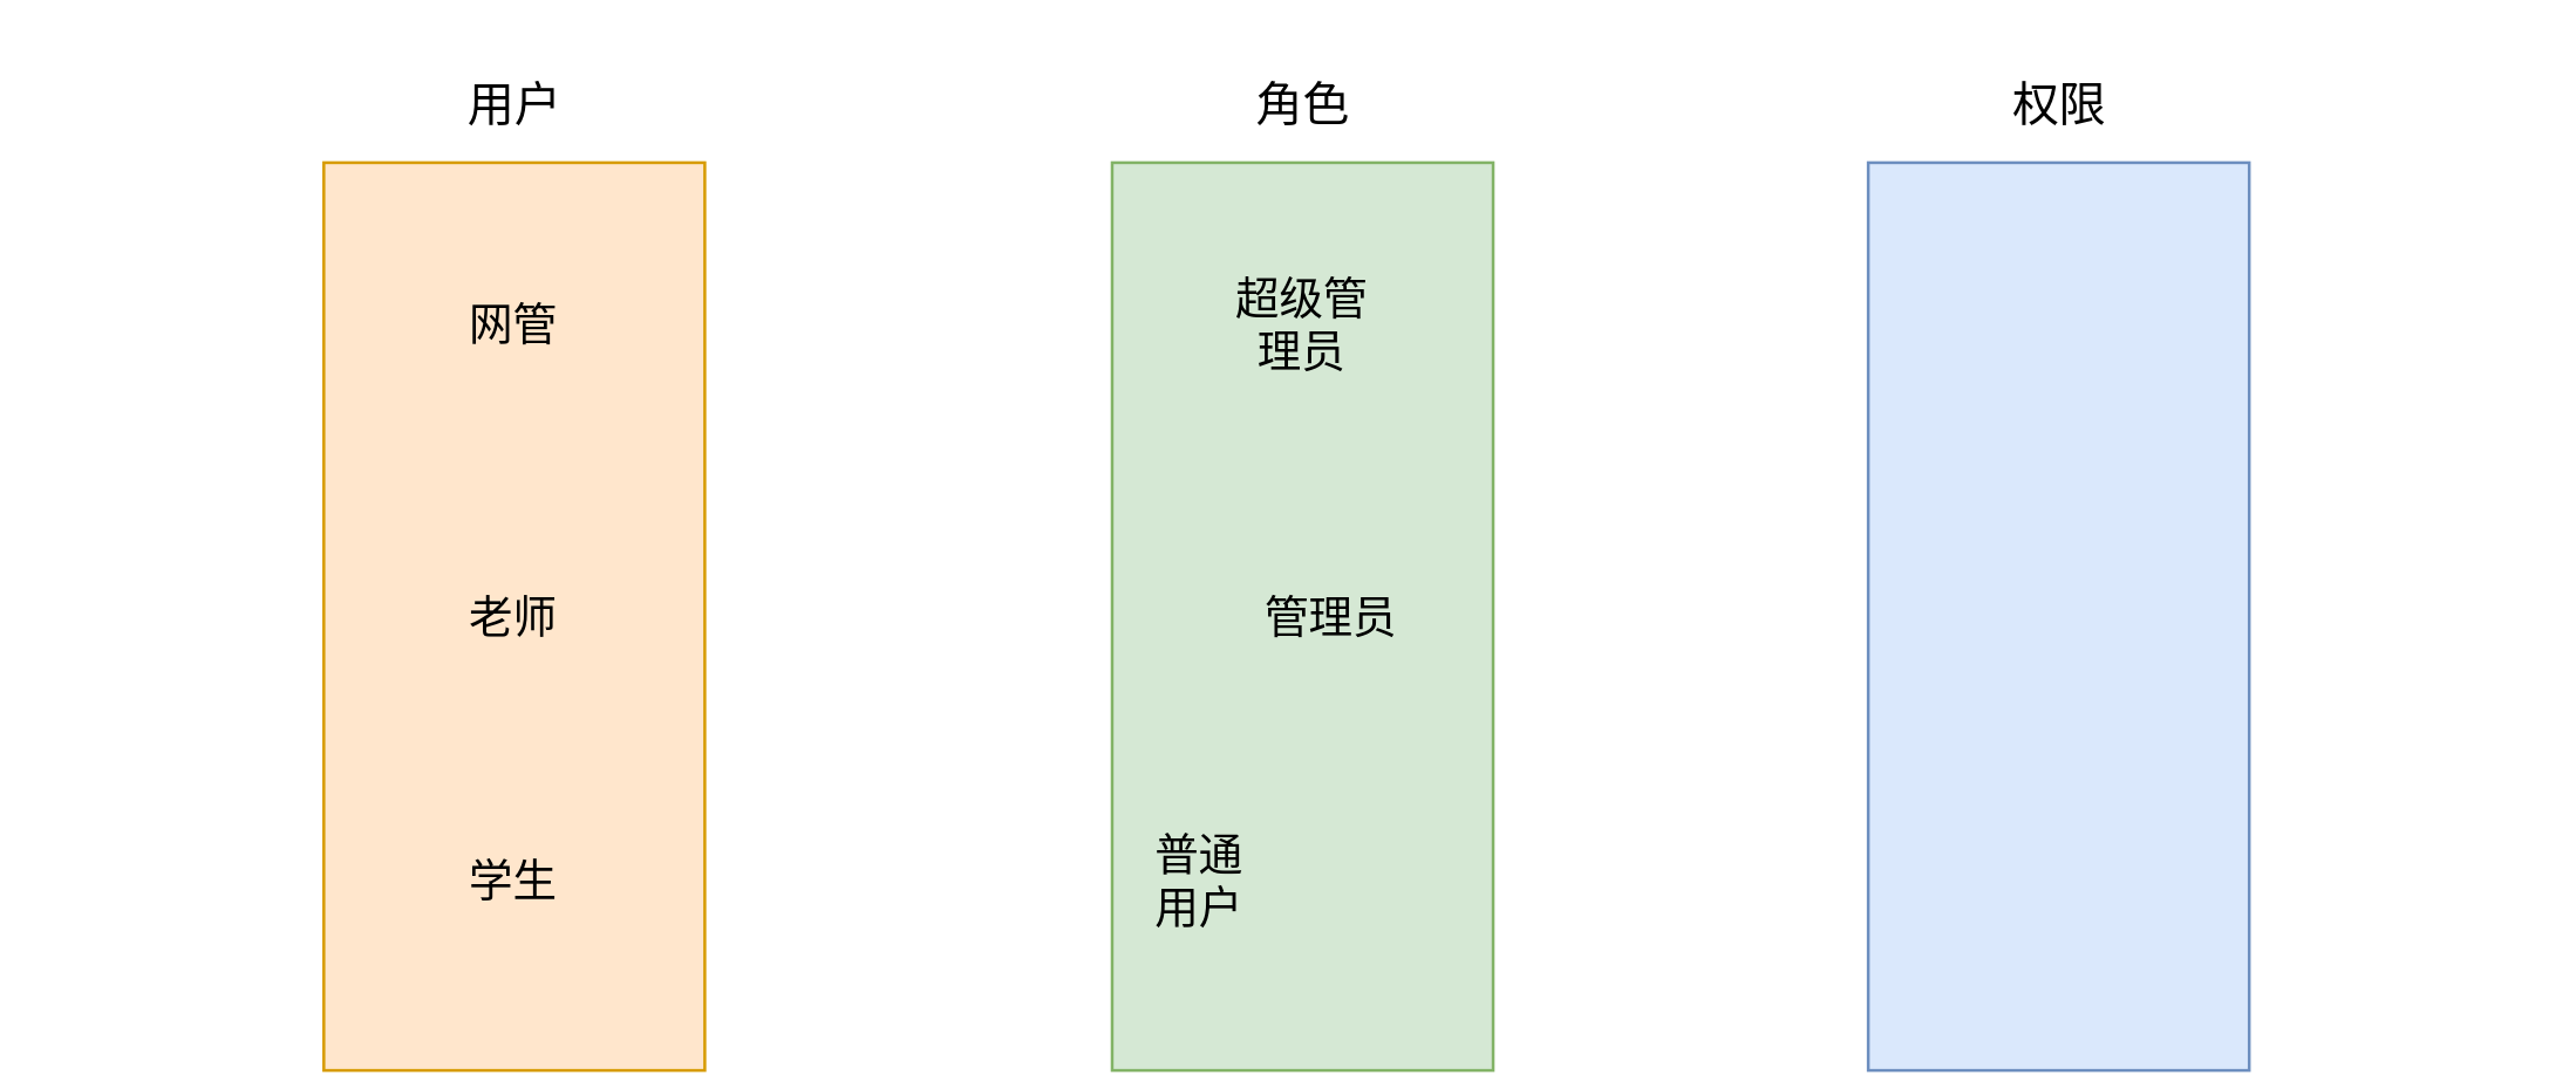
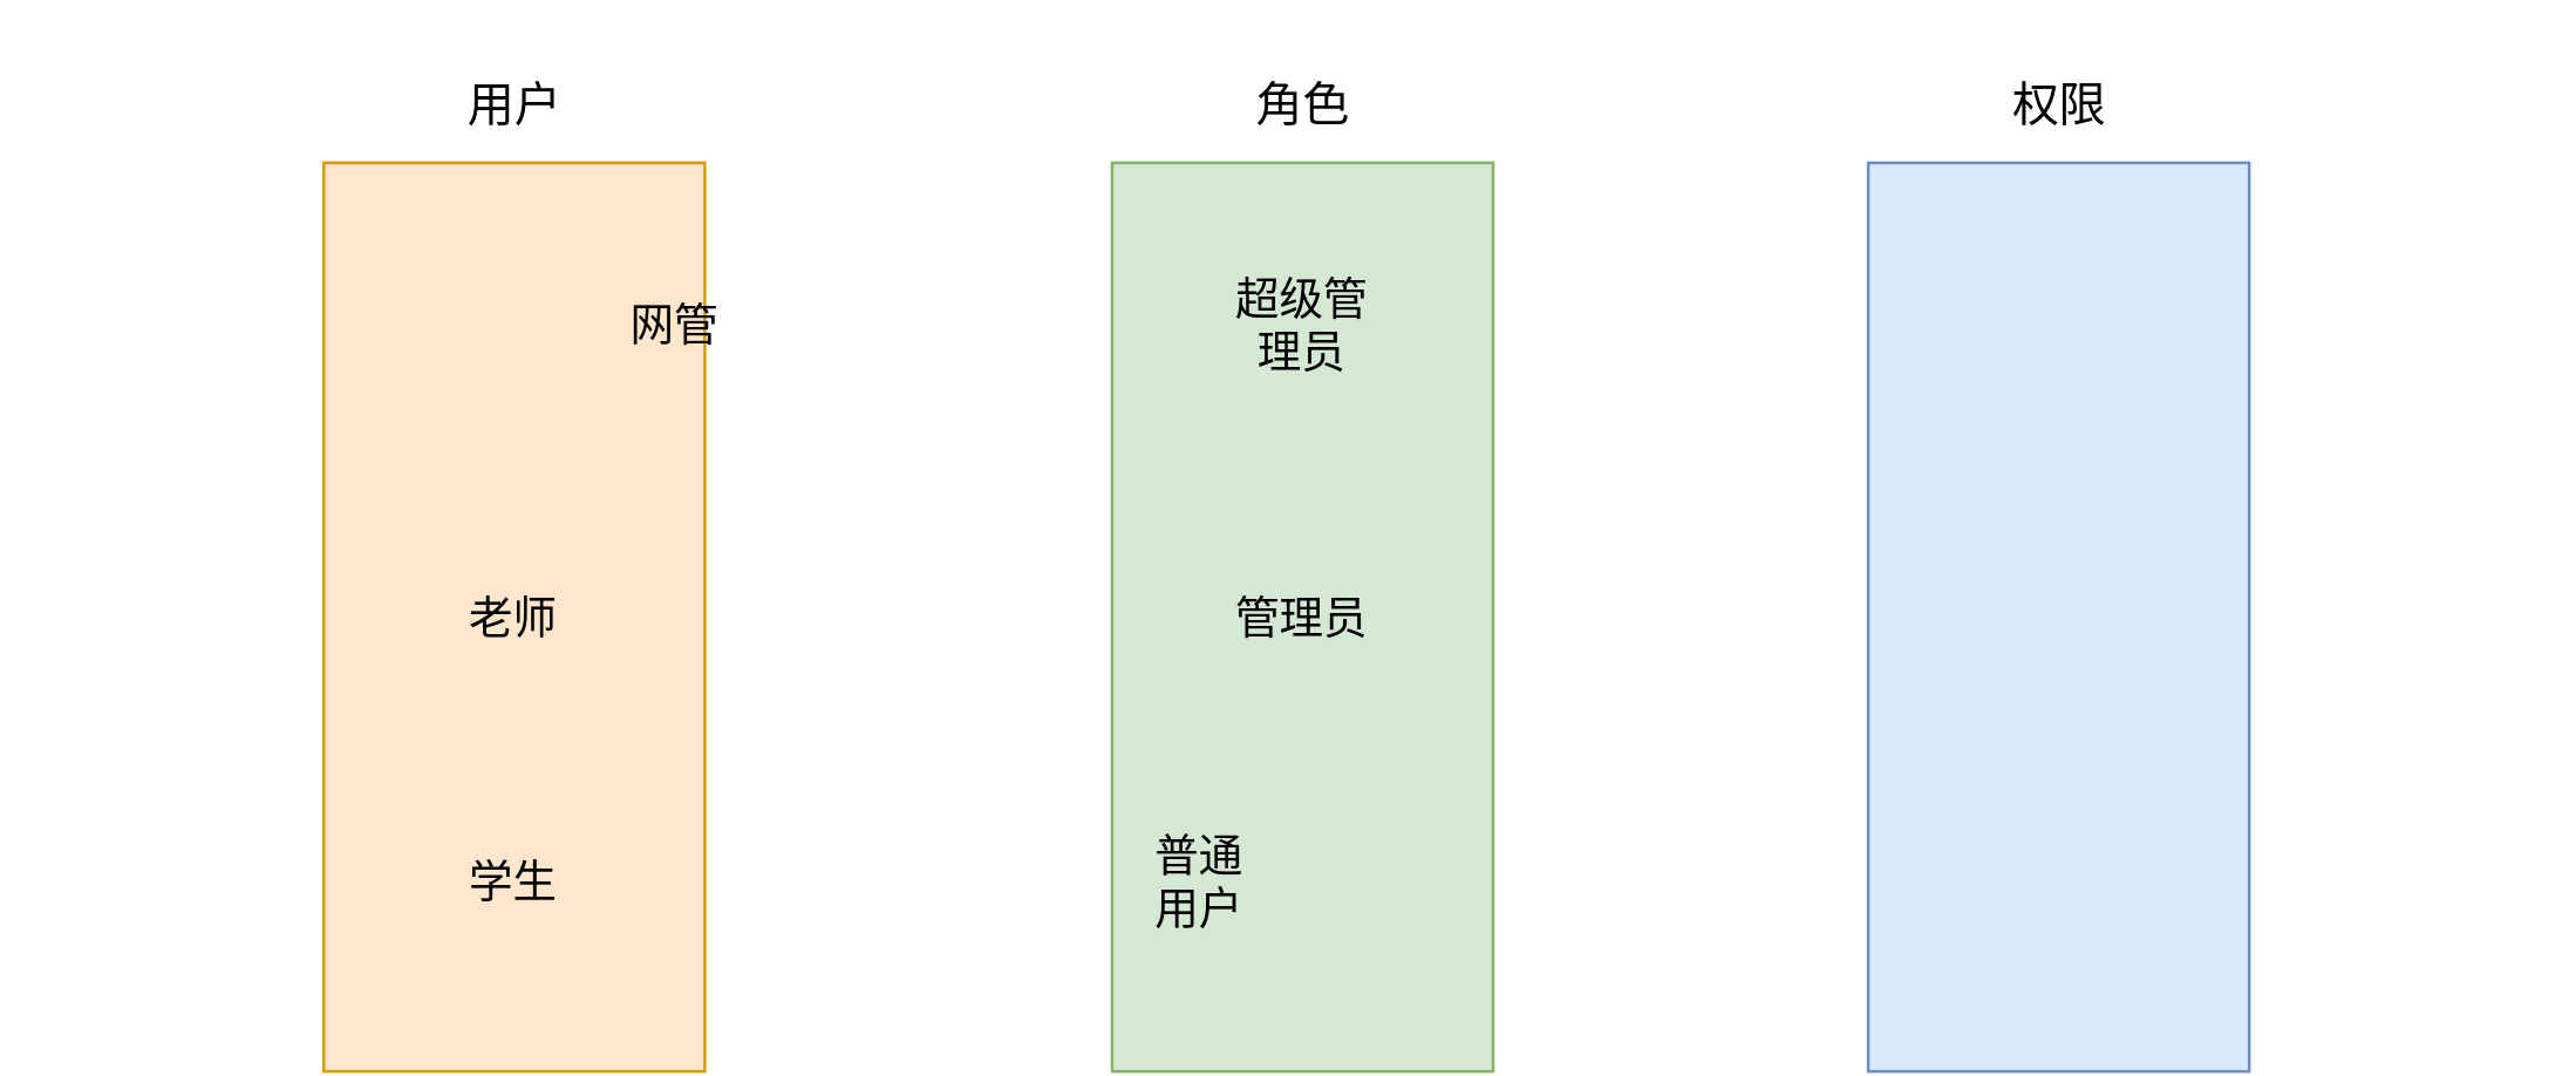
- <mxCell id="8" value="&lt;font style=&quot;font-size: 15px;&quot;&gt;网管&lt;/font&gt;" style="text;html=1;strokeColor=none;fillColor=none;align=center;verticalAlign=middle;whiteSpace=wrap;rounded=0;" vertex="1" parent="1"><mxGeometry x="145" y="95" width="60" height="30" as="geometry" /></mxCell>
+ <mxCell id="8" value="&lt;font style=&quot;font-size: 15px;&quot;&gt;网管&lt;/font&gt;" style="text;html=1;strokeColor=none;fillColor=none;align=center;verticalAlign=middle;whiteSpace=wrap;rounded=0;" vertex="1" parent="1"><mxGeometry x="200" y="95" width="60" height="30" as="geometry" /></mxCell>
- <mxCell id="12" value="&lt;font style=&quot;font-size: 15px;&quot;&gt;管理员&lt;/font&gt;" style="text;html=1;strokeColor=none;fillColor=none;align=center;verticalAlign=middle;whiteSpace=wrap;rounded=0;" vertex="1" parent="1"><mxGeometry x="424" y="195" width="60" height="30" as="geometry" /></mxCell>
+ <mxCell id="12" value="&lt;font style=&quot;font-size: 15px;&quot;&gt;管理员&lt;/font&gt;" style="text;html=1;strokeColor=none;fillColor=none;align=center;verticalAlign=middle;whiteSpace=wrap;rounded=0;" vertex="1" parent="1"><mxGeometry x="414" y="195" width="60" height="30" as="geometry" /></mxCell>
